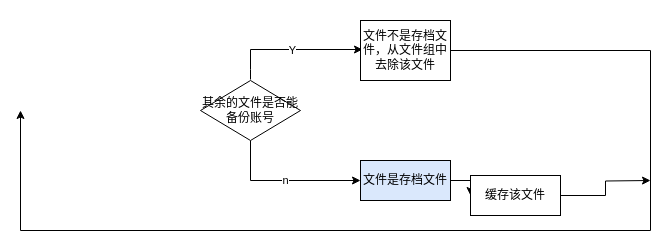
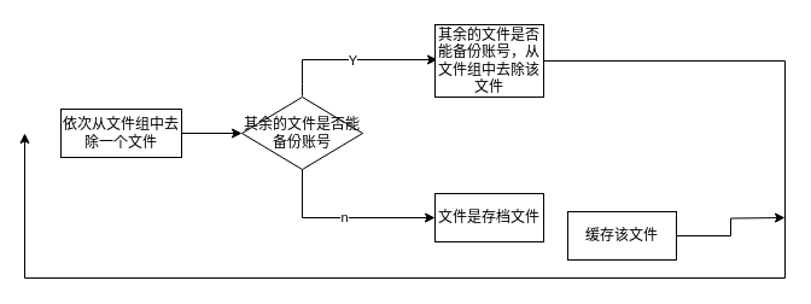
- <mxCell id="9" value="文件不是存档文件，从文件组中去除该文件" style="rounded=0;whiteSpace=wrap;html=1;" vertex="1" parent="1"><mxGeometry x="360" y="20" width="90" height="60" as="geometry" /></mxCell>
+ <mxCell id="9" value="其余的文件是否能备份账号，从文件组中去除该文件" style="rounded=0;whiteSpace=wrap;html=1;" vertex="1" parent="1"><mxGeometry x="360" y="20" width="90" height="60" as="geometry" /></mxCell>
+ <mxCell id="2" value="依次从文件组中去除一个文件" style="rounded=0;whiteSpace=wrap;html=1;" vertex="1" parent="1"><mxGeometry x="50" y="90" width="100" height="40" as="geometry" /></mxCell>
+ <mxCell id="5" value="" style="endArrow=classic;html=1;exitX=1;exitY=0.5;exitDx=0;exitDy=0;entryX=0;entryY=0.5;entryDx=0;entryDy=0;" edge="1" parent="1" source="2" target="4"><mxGeometry width="50" height="50" relative="1" as="geometry"><mxPoint x="40" y="120" as="sourcePoint" /><mxPoint x="80" y="120" as="targetPoint" /></mxGeometry></mxCell>
- <mxCell id="11" value="文件是存档文件" style="whiteSpace=wrap;html=1;fillColor=#dae8fc;" vertex="1" parent="1"><mxGeometry x="360" y="160" width="90" height="40" as="geometry" /></mxCell>
+ <mxCell id="11" value="文件是存档文件" style="whiteSpace=wrap;html=1;" vertex="1" parent="1"><mxGeometry x="360" y="160" width="90" height="40" as="geometry" /></mxCell>
- <mxCell id="10" value="" style="edgeStyle=orthogonalEdgeStyle;rounded=0;orthogonalLoop=1;jettySize=auto;html=1;" edge="1" parent="1" source="11" target="13"><mxGeometry relative="1" as="geometry" /></mxCell>
